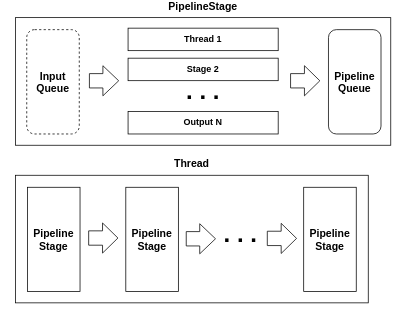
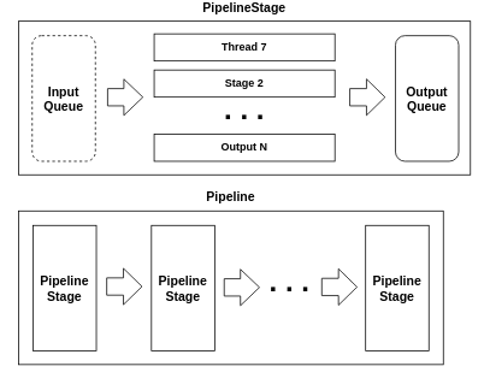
- <mxCell id="5" value="&lt;b&gt;Thread 1&lt;/b&gt;" style="rounded=0;whiteSpace=wrap;html=1;" vertex="1" parent="1"><mxGeometry x="170" y="34" width="200" height="30" as="geometry" /></mxCell>
+ <mxCell id="5" value="&lt;b&gt;Thread 7&lt;/b&gt;" style="rounded=0;whiteSpace=wrap;html=1;" vertex="1" parent="1"><mxGeometry x="170" y="34" width="200" height="30" as="geometry" /></mxCell>
- <mxCell id="9" value="&lt;b&gt;&lt;font style=&quot;font-size: 14px;&quot;&gt;Pipeline&lt;/font&gt;&lt;/b&gt;&lt;div&gt;&lt;b&gt;&lt;font style=&quot;font-size: 14px;&quot;&gt;Queue&lt;/font&gt;&lt;/b&gt;&lt;/div&gt;" style="rounded=1;whiteSpace=wrap;html=1;" vertex="1" parent="1"><mxGeometry x="437" y="36" width="70" height="139" as="geometry" /></mxCell>
+ <mxCell id="9" value="&lt;b&gt;&lt;font style=&quot;font-size: 14px;&quot;&gt;Output&lt;/font&gt;&lt;/b&gt;&lt;div&gt;&lt;b&gt;&lt;font style=&quot;font-size: 14px;&quot;&gt;Queue&lt;/font&gt;&lt;/b&gt;&lt;/div&gt;" style="rounded=1;whiteSpace=wrap;html=1;" vertex="1" parent="1"><mxGeometry x="437" y="36" width="70" height="139" as="geometry" /></mxCell>
- <mxCell id="11" value="&lt;b&gt;Thread&lt;/b&gt;" style="rounded=0;whiteSpace=wrap;html=1;verticalAlign=top;fontSize=14;spacingTop=-30;" vertex="1" parent="1"><mxGeometry x="20" y="230" width="470" height="170" as="geometry" /></mxCell>
+ <mxCell id="11" value="&lt;b&gt;Pipeline&lt;/b&gt;" style="rounded=0;whiteSpace=wrap;html=1;verticalAlign=top;fontSize=14;spacingTop=-30;" vertex="1" parent="1"><mxGeometry x="20" y="230" width="470" height="170" as="geometry" /></mxCell>
